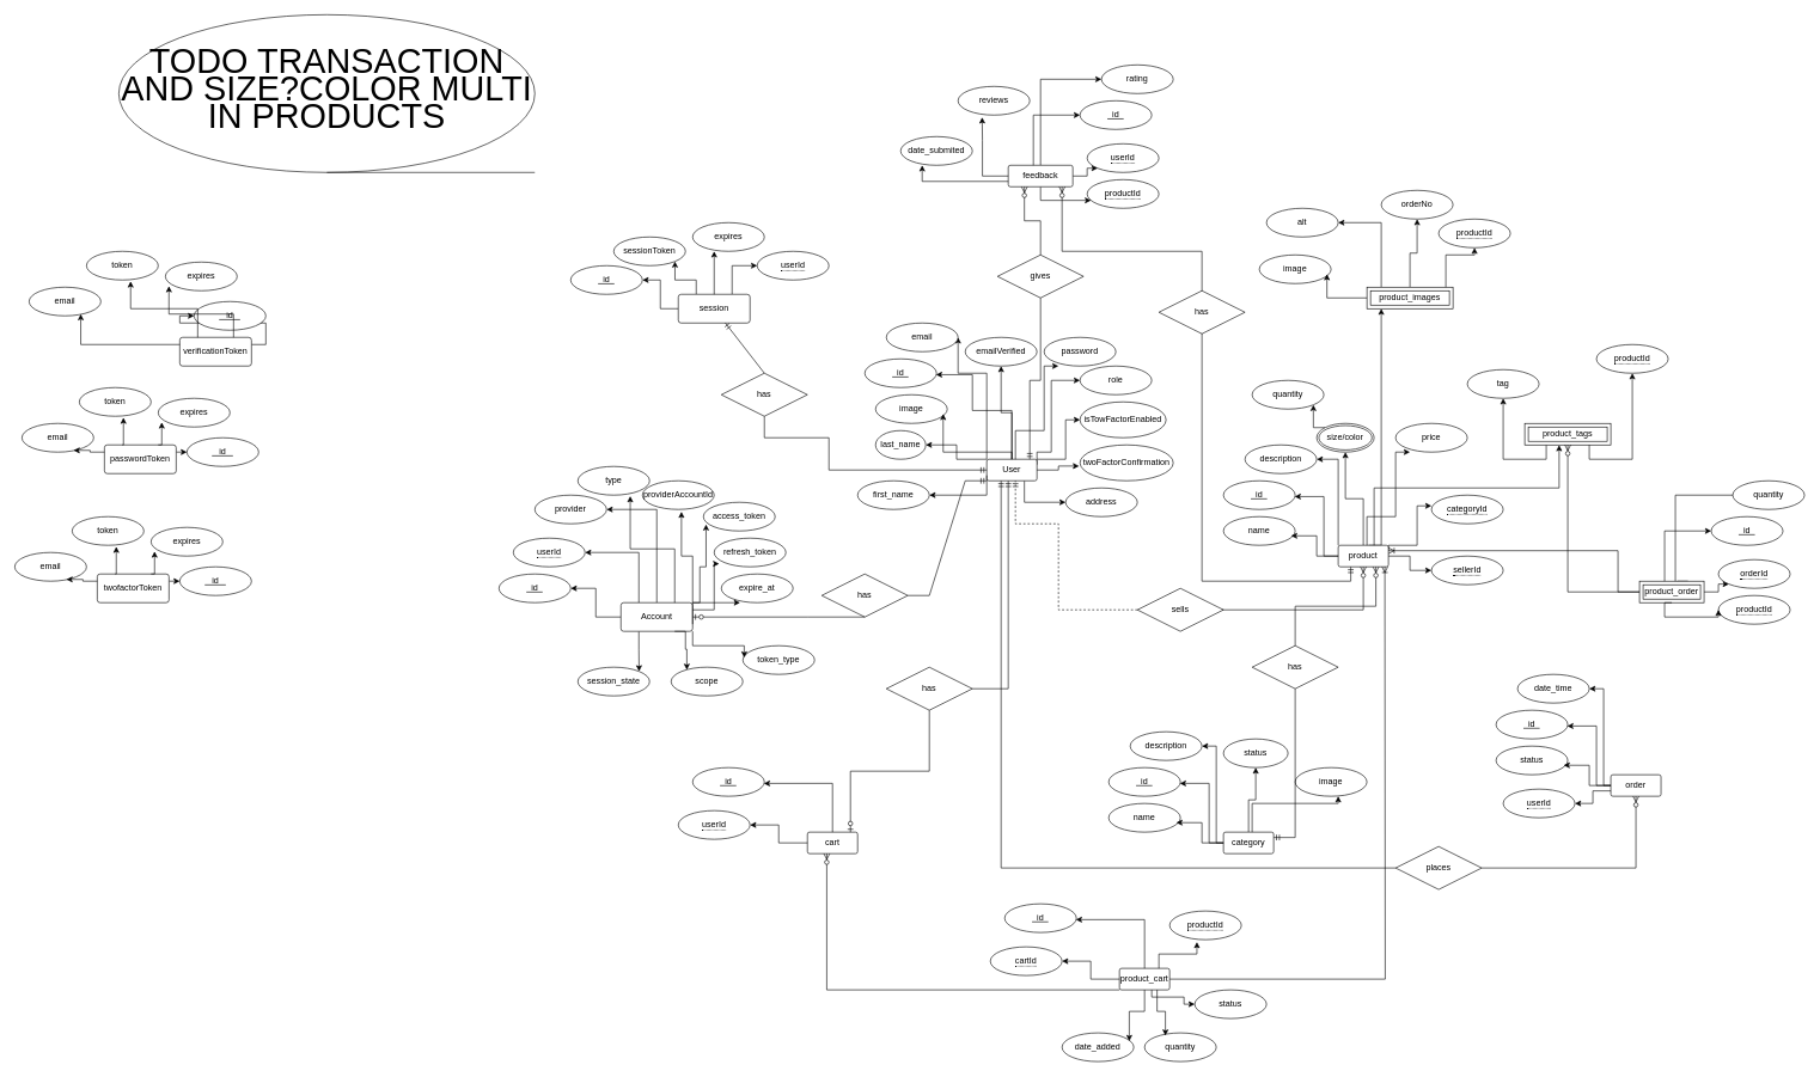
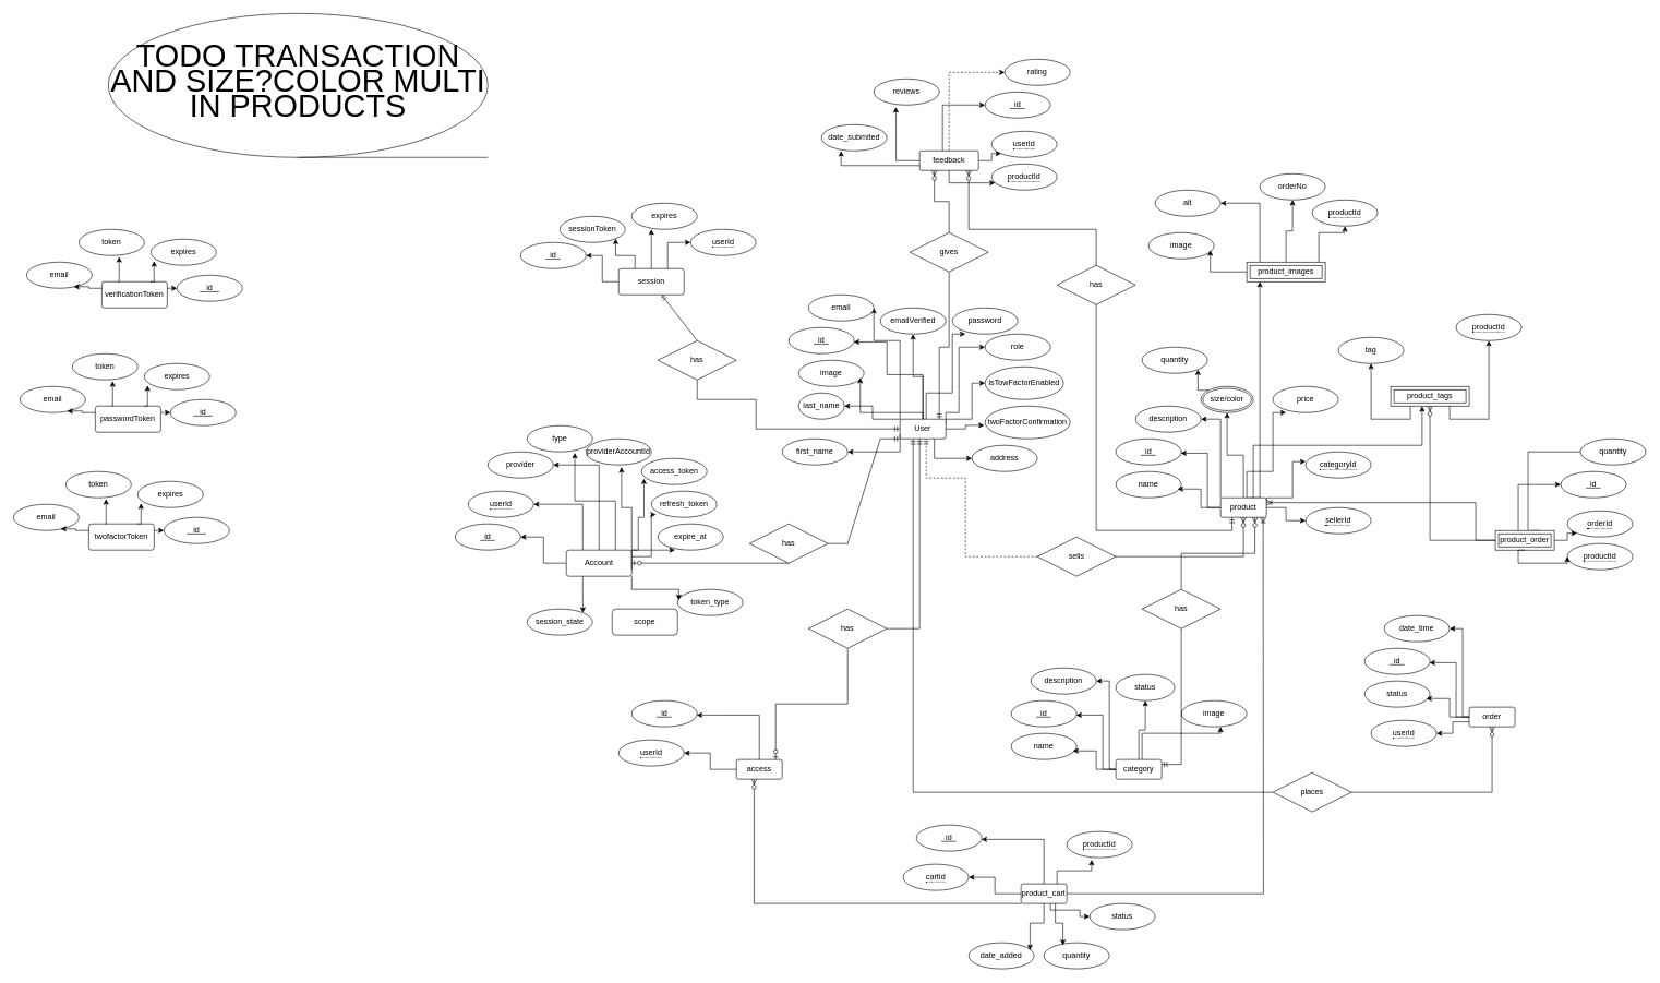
- <mxCell id="164" style="edgeStyle=orthogonalEdgeStyle;rounded=0;orthogonalLoop=1;jettySize=auto;html=1;entryX=0;entryY=0.5;entryDx=0;entryDy=0;" edge="1" parent="1" source="166" target="167"><mxGeometry relative="1" as="geometry"><Array as="points"><mxPoint x="1450" y="110" /></Array></mxGeometry></mxCell>
+ <mxCell id="164" style="edgeStyle=orthogonalEdgeStyle;rounded=0;orthogonalLoop=1;jettySize=auto;html=1;entryX=0;entryY=0.5;entryDx=0;entryDy=0;dashed=1;" edge="1" parent="1" source="166" target="167"><mxGeometry relative="1" as="geometry"><Array as="points"><mxPoint x="1450" y="110" /></Array></mxGeometry></mxCell>
- <mxCell id="53" value="verificationToken" style="rounded=1;arcSize=10;whiteSpace=wrap;html=1;align=center;" vertex="1" parent="1"><mxGeometry x="250" y="470" width="100" height="40" as="geometry" /></mxCell>
+ <mxCell id="53" value="verificationToken" style="rounded=1;arcSize=10;whiteSpace=wrap;html=1;align=center;" vertex="1" parent="1"><mxGeometry x="155" y="430" width="100" height="40" as="geometry" /></mxCell>
- <mxCell id="42" style="edgeStyle=orthogonalEdgeStyle;rounded=0;orthogonalLoop=1;jettySize=auto;html=1;exitX=0.75;exitY=1;exitDx=0;exitDy=0;entryX=0.219;entryY=0.093;entryDx=0;entryDy=0;entryPerimeter=0;" edge="1" parent="1" source="24" target="33"><mxGeometry relative="1" as="geometry"><Array as="points"><mxPoint x="955" y="880" /><mxPoint x="955" y="905" /><mxPoint x="957" y="905" /></Array></mxGeometry></mxCell>
- <mxCell id="33" value="scope" style="ellipse;whiteSpace=wrap;html=1;align=center;" vertex="1" parent="1"><mxGeometry x="935" y="930" width="100" height="40" as="geometry" /></mxCell>
+ <mxCell id="33" value="scope" style="whiteSpace=wrap;html=1;align=center;rounded=1;" vertex="1" parent="1"><mxGeometry x="935" y="930" width="100" height="40" as="geometry" /></mxCell>
- <mxCell id="183" value="cart" style="rounded=1;arcSize=10;whiteSpace=wrap;html=1;align=center;" vertex="1" parent="1"><mxGeometry x="1125" y="1160" width="70" height="30" as="geometry" /></mxCell>
+ <mxCell id="183" value="access" style="rounded=1;arcSize=10;whiteSpace=wrap;html=1;align=center;" vertex="1" parent="1"><mxGeometry x="1125" y="1160" width="70" height="30" as="geometry" /></mxCell>
